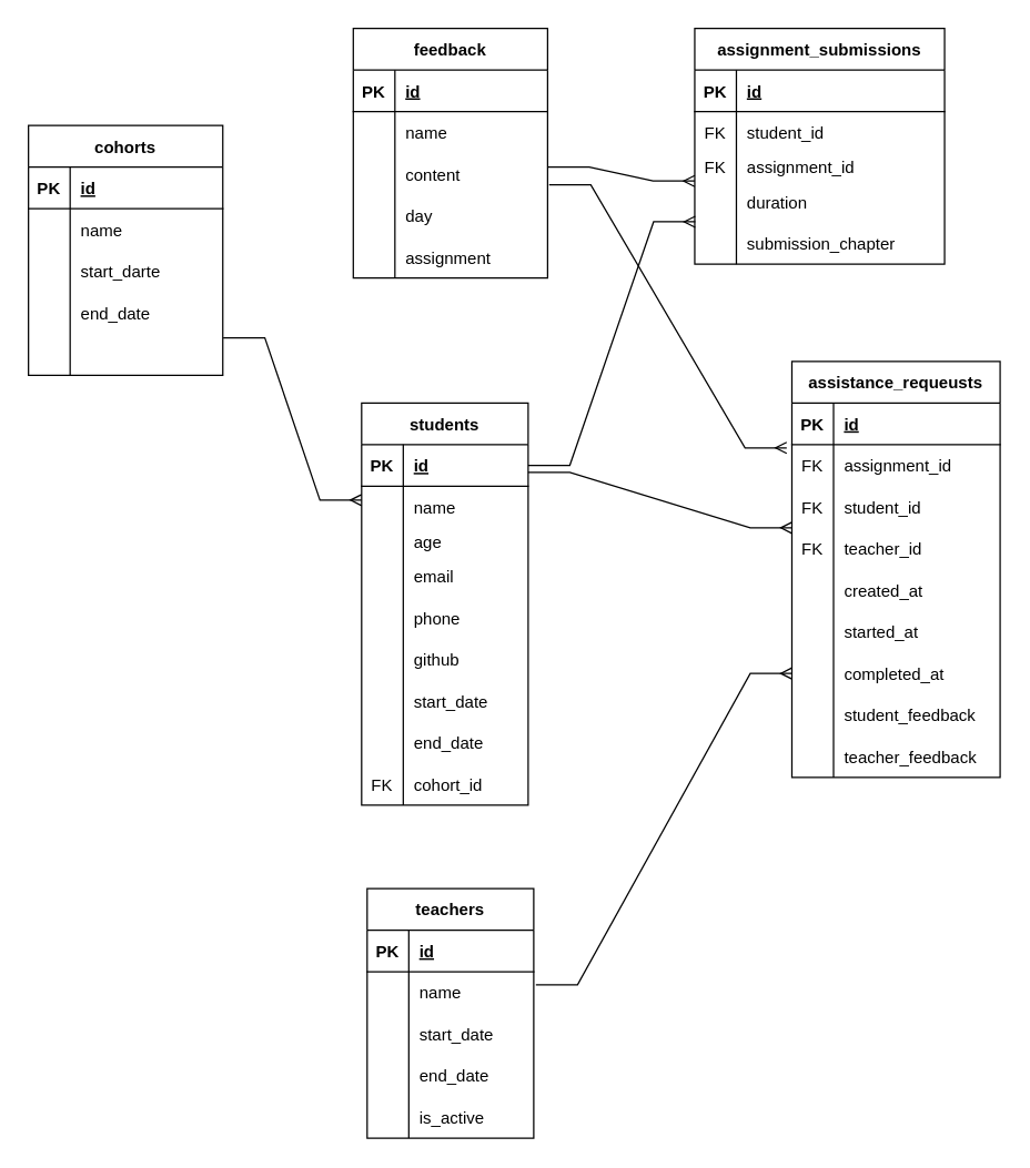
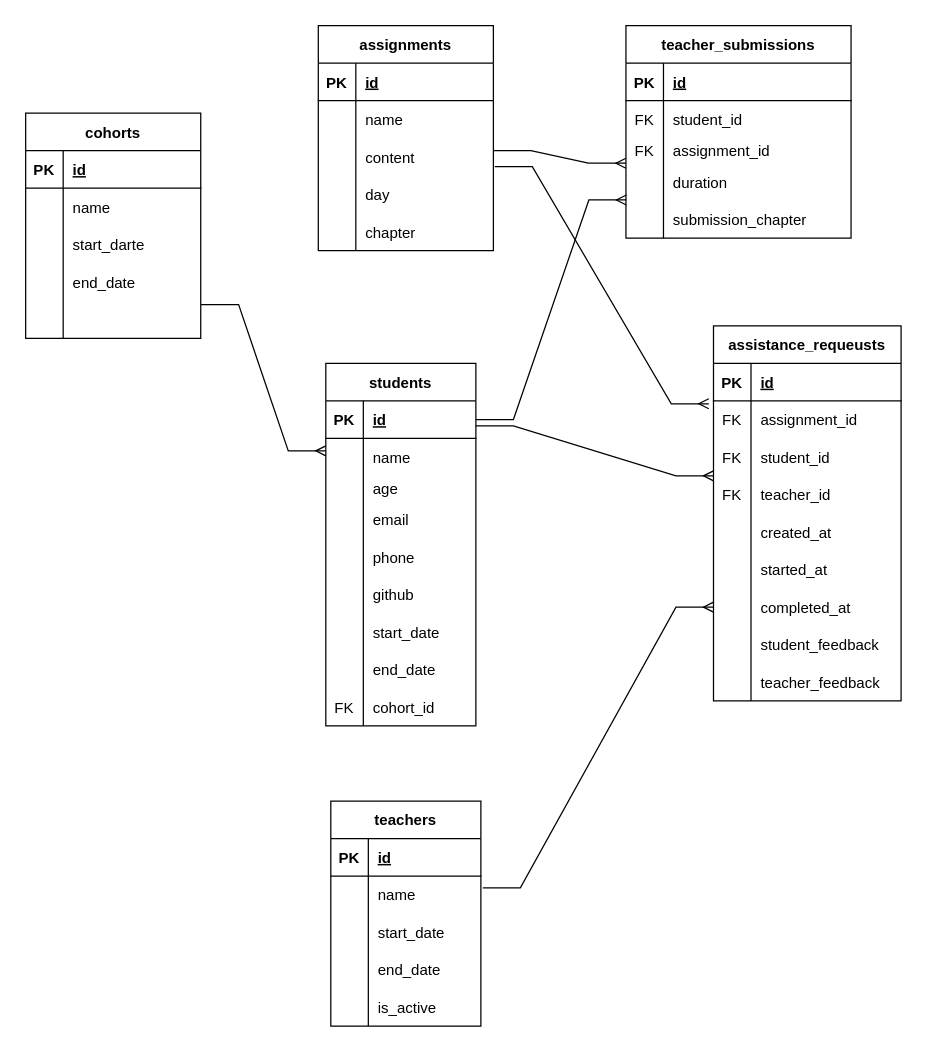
- <mxCell id="76" value="feedback" style="shape=table;startSize=30;container=1;collapsible=1;childLayout=tableLayout;fixedRows=1;rowLines=0;fontStyle=1;align=center;resizeLast=1;" parent="1" vertex="1"><mxGeometry x="254" y="20" width="140" height="180" as="geometry" /></mxCell>
+ <mxCell id="76" value="assignments" style="shape=table;startSize=30;container=1;collapsible=1;childLayout=tableLayout;fixedRows=1;rowLines=0;fontStyle=1;align=center;resizeLast=1;" parent="1" vertex="1"><mxGeometry x="254" y="20" width="140" height="180" as="geometry" /></mxCell>
- <mxCell id="92" value="assignment_submissions" style="shape=table;startSize=30;container=1;collapsible=1;childLayout=tableLayout;fixedRows=1;rowLines=0;fontStyle=1;align=center;resizeLast=1;" parent="1" vertex="1"><mxGeometry x="500" y="20" width="180" height="170" as="geometry" /></mxCell>
+ <mxCell id="92" value="teacher_submissions" style="shape=table;startSize=30;container=1;collapsible=1;childLayout=tableLayout;fixedRows=1;rowLines=0;fontStyle=1;align=center;resizeLast=1;" parent="1" vertex="1"><mxGeometry x="500" y="20" width="180" height="170" as="geometry" /></mxCell>
- <mxCell id="91" value="assignment" style="shape=partialRectangle;connectable=0;fillColor=none;top=0;left=0;bottom=0;right=0;align=left;spacingLeft=6;overflow=hidden;" parent="89" vertex="1"><mxGeometry x="30" width="110" height="30" as="geometry"><mxRectangle width="110" height="30" as="alternateBounds" /></mxGeometry></mxCell>
+ <mxCell id="91" value="chapter" style="shape=partialRectangle;connectable=0;fillColor=none;top=0;left=0;bottom=0;right=0;align=left;spacingLeft=6;overflow=hidden;" parent="89" vertex="1"><mxGeometry x="30" width="110" height="30" as="geometry"><mxRectangle width="110" height="30" as="alternateBounds" /></mxGeometry></mxCell>
